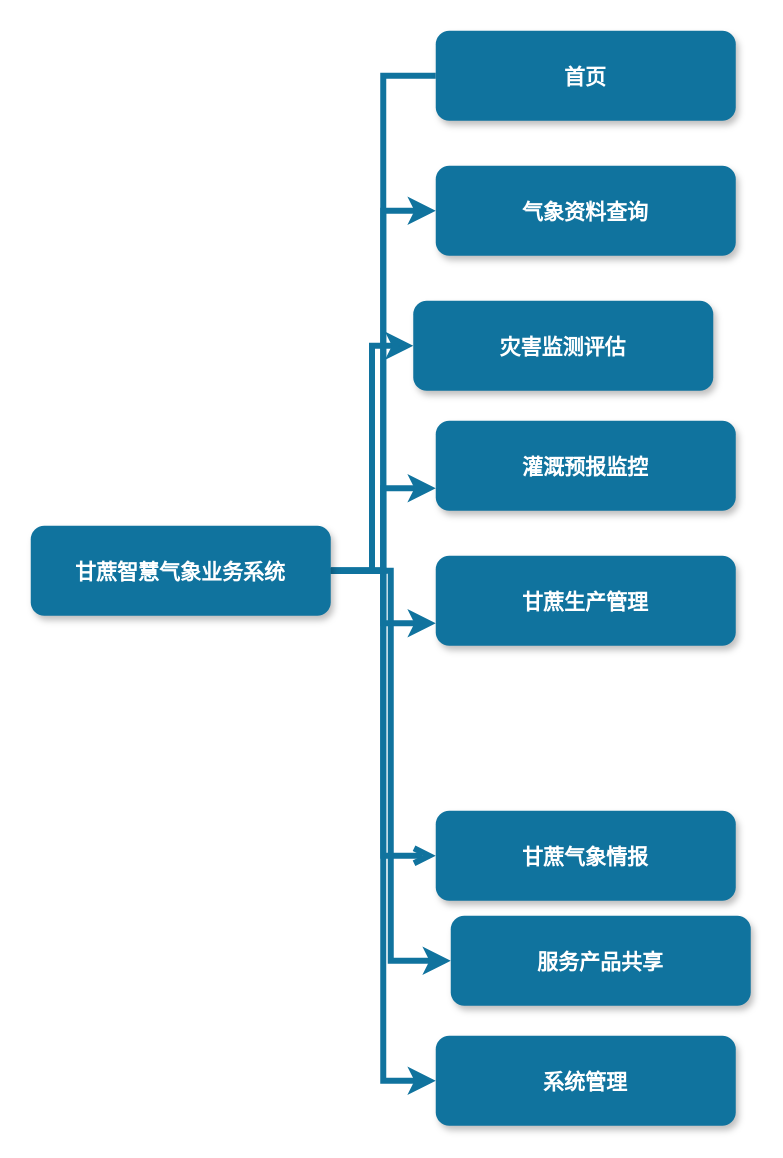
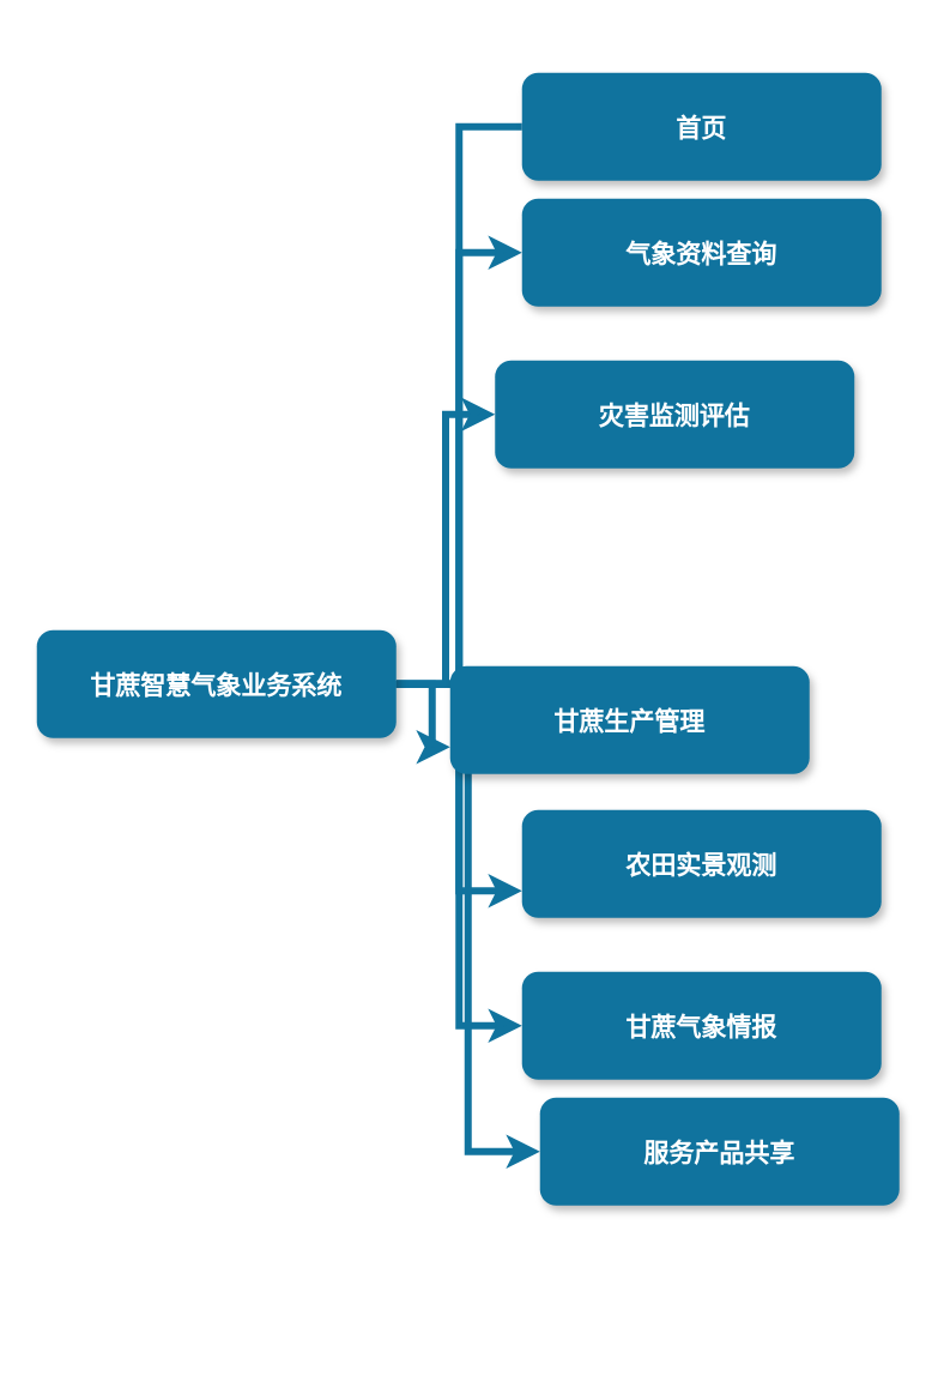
- <mxCell id="15" value="首页" style="rounded=1;fillColor=#10739E;strokeColor=none;shadow=1;gradientColor=none;fontStyle=1;fontColor=#FFFFFF;fontSize=14;" parent="1" vertex="1"><mxGeometry x="290" y="20" width="200" height="60" as="geometry" /></mxCell>
+ <mxCell id="15" value="首页" style="rounded=1;fillColor=#10739E;strokeColor=none;shadow=1;gradientColor=none;fontStyle=1;fontColor=#FFFFFF;fontSize=14;" parent="1" vertex="1"><mxGeometry x="290" y="40" width="200" height="60" as="geometry" /></mxCell>
- <mxCell id="14" value="灌溉预报监控" style="rounded=1;fillColor=#10739E;strokeColor=none;shadow=1;gradientColor=none;fontStyle=1;fontColor=#FFFFFF;fontSize=14;" parent="1" vertex="1"><mxGeometry x="290" y="280" width="200" height="60" as="geometry" /></mxCell>
- <mxCell id="10" style="edgeStyle=orthogonalEdgeStyle;rounded=0;orthogonalLoop=1;jettySize=auto;html=1;entryX=0;entryY=0.75;entryDx=0;entryDy=0;strokeColor=#10739E;strokeWidth=4;" edge="1" parent="1" source="11" target="14"><mxGeometry relative="1" as="geometry" /></mxCell>
- <mxCell id="17" value="甘蔗生产管理" style="rounded=1;fillColor=#10739E;strokeColor=none;shadow=1;gradientColor=none;fontStyle=1;fontColor=#FFFFFF;fontSize=14;" vertex="1" parent="1"><mxGeometry x="290" y="370" width="200" height="60" as="geometry" /></mxCell>
+ <mxCell id="17" value="甘蔗生产管理" style="rounded=1;fillColor=#10739E;strokeColor=none;shadow=1;gradientColor=none;fontStyle=1;fontColor=#FFFFFF;fontSize=14;" vertex="1" parent="1"><mxGeometry x="250" y="370" width="200" height="60" as="geometry" /></mxCell>
+ <mxCell id="19" value="农田实景观测" style="rounded=1;fillColor=#10739E;strokeColor=none;shadow=1;gradientColor=none;fontStyle=1;fontColor=#FFFFFF;fontSize=14;" vertex="1" parent="1"><mxGeometry x="290" y="450" width="200" height="60" as="geometry" /></mxCell>
+ <mxCell id="4" style="edgeStyle=orthogonalEdgeStyle;rounded=0;orthogonalLoop=1;jettySize=auto;html=1;entryX=0;entryY=0.75;entryDx=0;entryDy=0;strokeColor=#10739E;strokeWidth=4;" edge="1" parent="1" source="11" target="19"><mxGeometry relative="1" as="geometry" /></mxCell>
- <mxCell id="5" style="edgeStyle=orthogonalEdgeStyle;rounded=0;orthogonalLoop=1;jettySize=auto;html=1;entryX=0;entryY=0.5;entryDx=0;entryDy=0;strokeColor=#10739E;strokeWidth=4;endArrow=open;" edge="1" parent="1" source="11" target="18"><mxGeometry relative="1" as="geometry" /></mxCell>
+ <mxCell id="5" style="edgeStyle=orthogonalEdgeStyle;rounded=0;orthogonalLoop=1;jettySize=auto;html=1;entryX=0;entryY=0.5;entryDx=0;entryDy=0;strokeColor=#10739E;strokeWidth=4;" edge="1" parent="1" source="11" target="18"><mxGeometry relative="1" as="geometry" /></mxCell>
- <mxCell id="9" style="edgeStyle=orthogonalEdgeStyle;rounded=0;orthogonalLoop=1;jettySize=auto;html=1;entryX=0;entryY=0.5;entryDx=0;entryDy=0;strokeColor=#10739E;strokeWidth=4;" edge="1" parent="1" source="11" target="20"><mxGeometry relative="1" as="geometry" /></mxCell>
- <mxCell id="20" value="系统管理" style="rounded=1;fillColor=#10739E;strokeColor=none;shadow=1;gradientColor=none;fontStyle=1;fontColor=#FFFFFF;fontSize=14;" vertex="1" parent="1"><mxGeometry x="290" y="690" width="200" height="60" as="geometry" /></mxCell>
